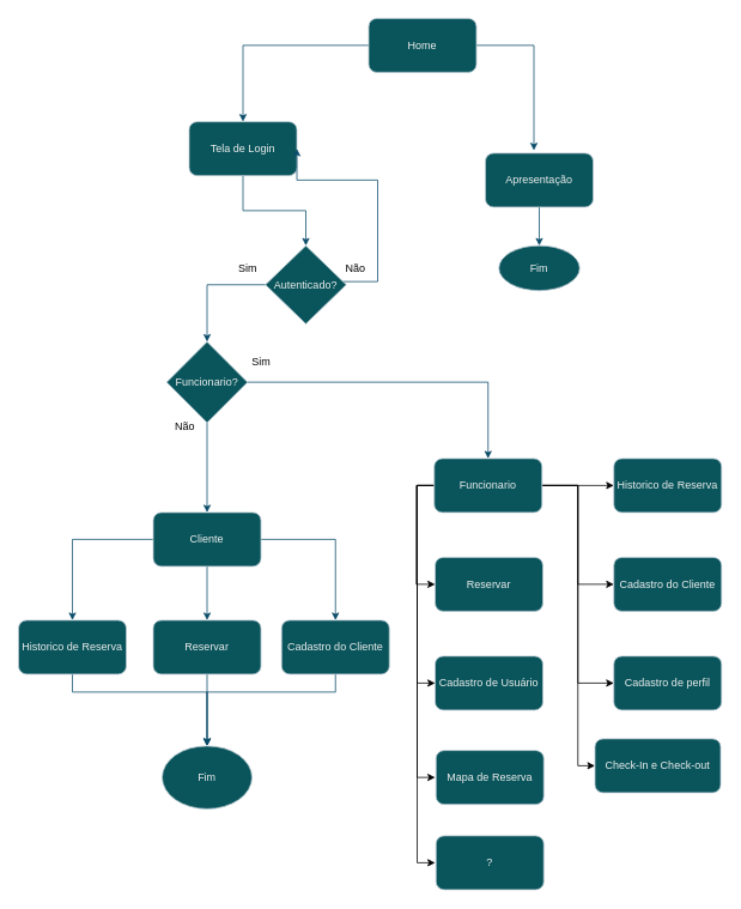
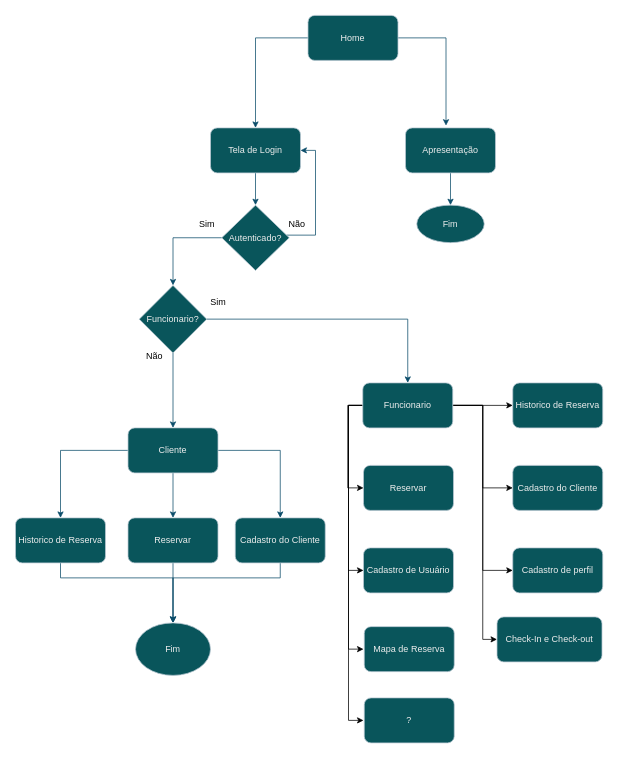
- <mxCell id="8" value="Tela de Login" style="rounded=1;whiteSpace=wrap;html=1;fillColor=#09555B;strokeColor=#BAC8D3;labelBackgroundColor=none;fontColor=#EEEEEE;" parent="1" vertex="1"><mxGeometry x="210" y="135" width="120" height="60" as="geometry" /></mxCell>
+ <mxCell id="8" value="Tela de Login" style="rounded=1;whiteSpace=wrap;html=1;fillColor=#09555B;strokeColor=#BAC8D3;labelBackgroundColor=none;fontColor=#EEEEEE;" parent="1" vertex="1"><mxGeometry x="280" y="170" width="120" height="60" as="geometry" /></mxCell>
